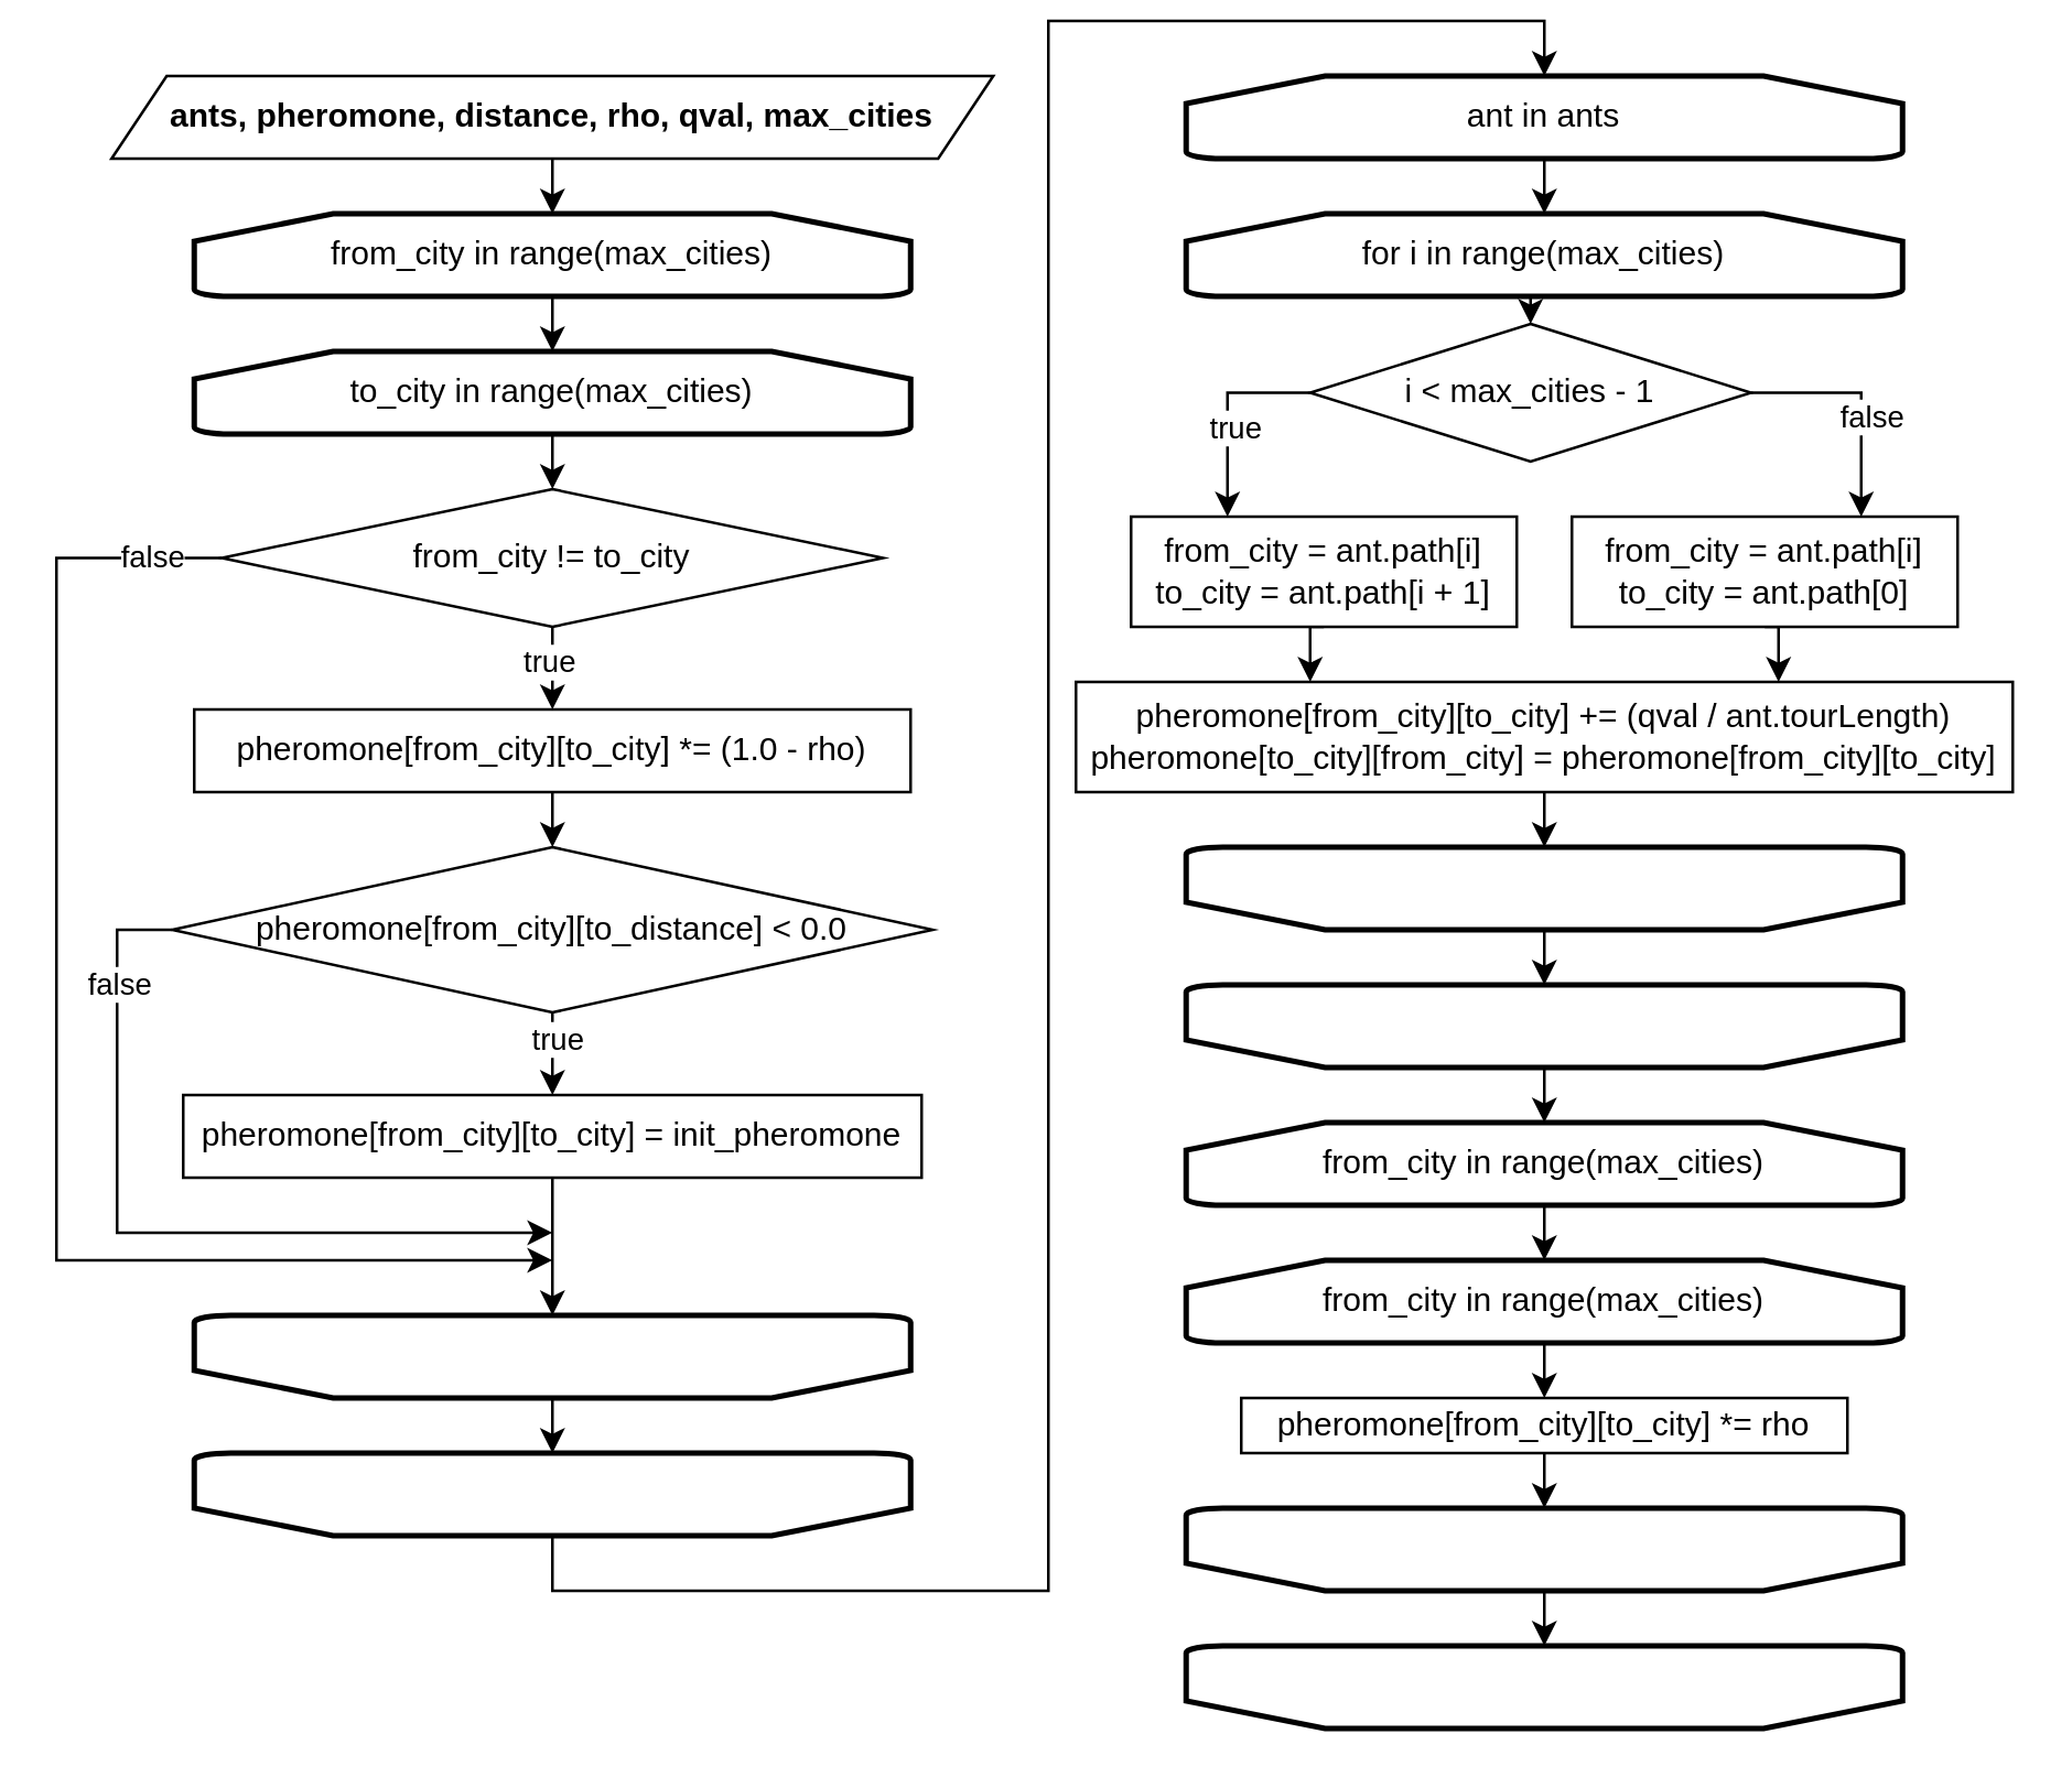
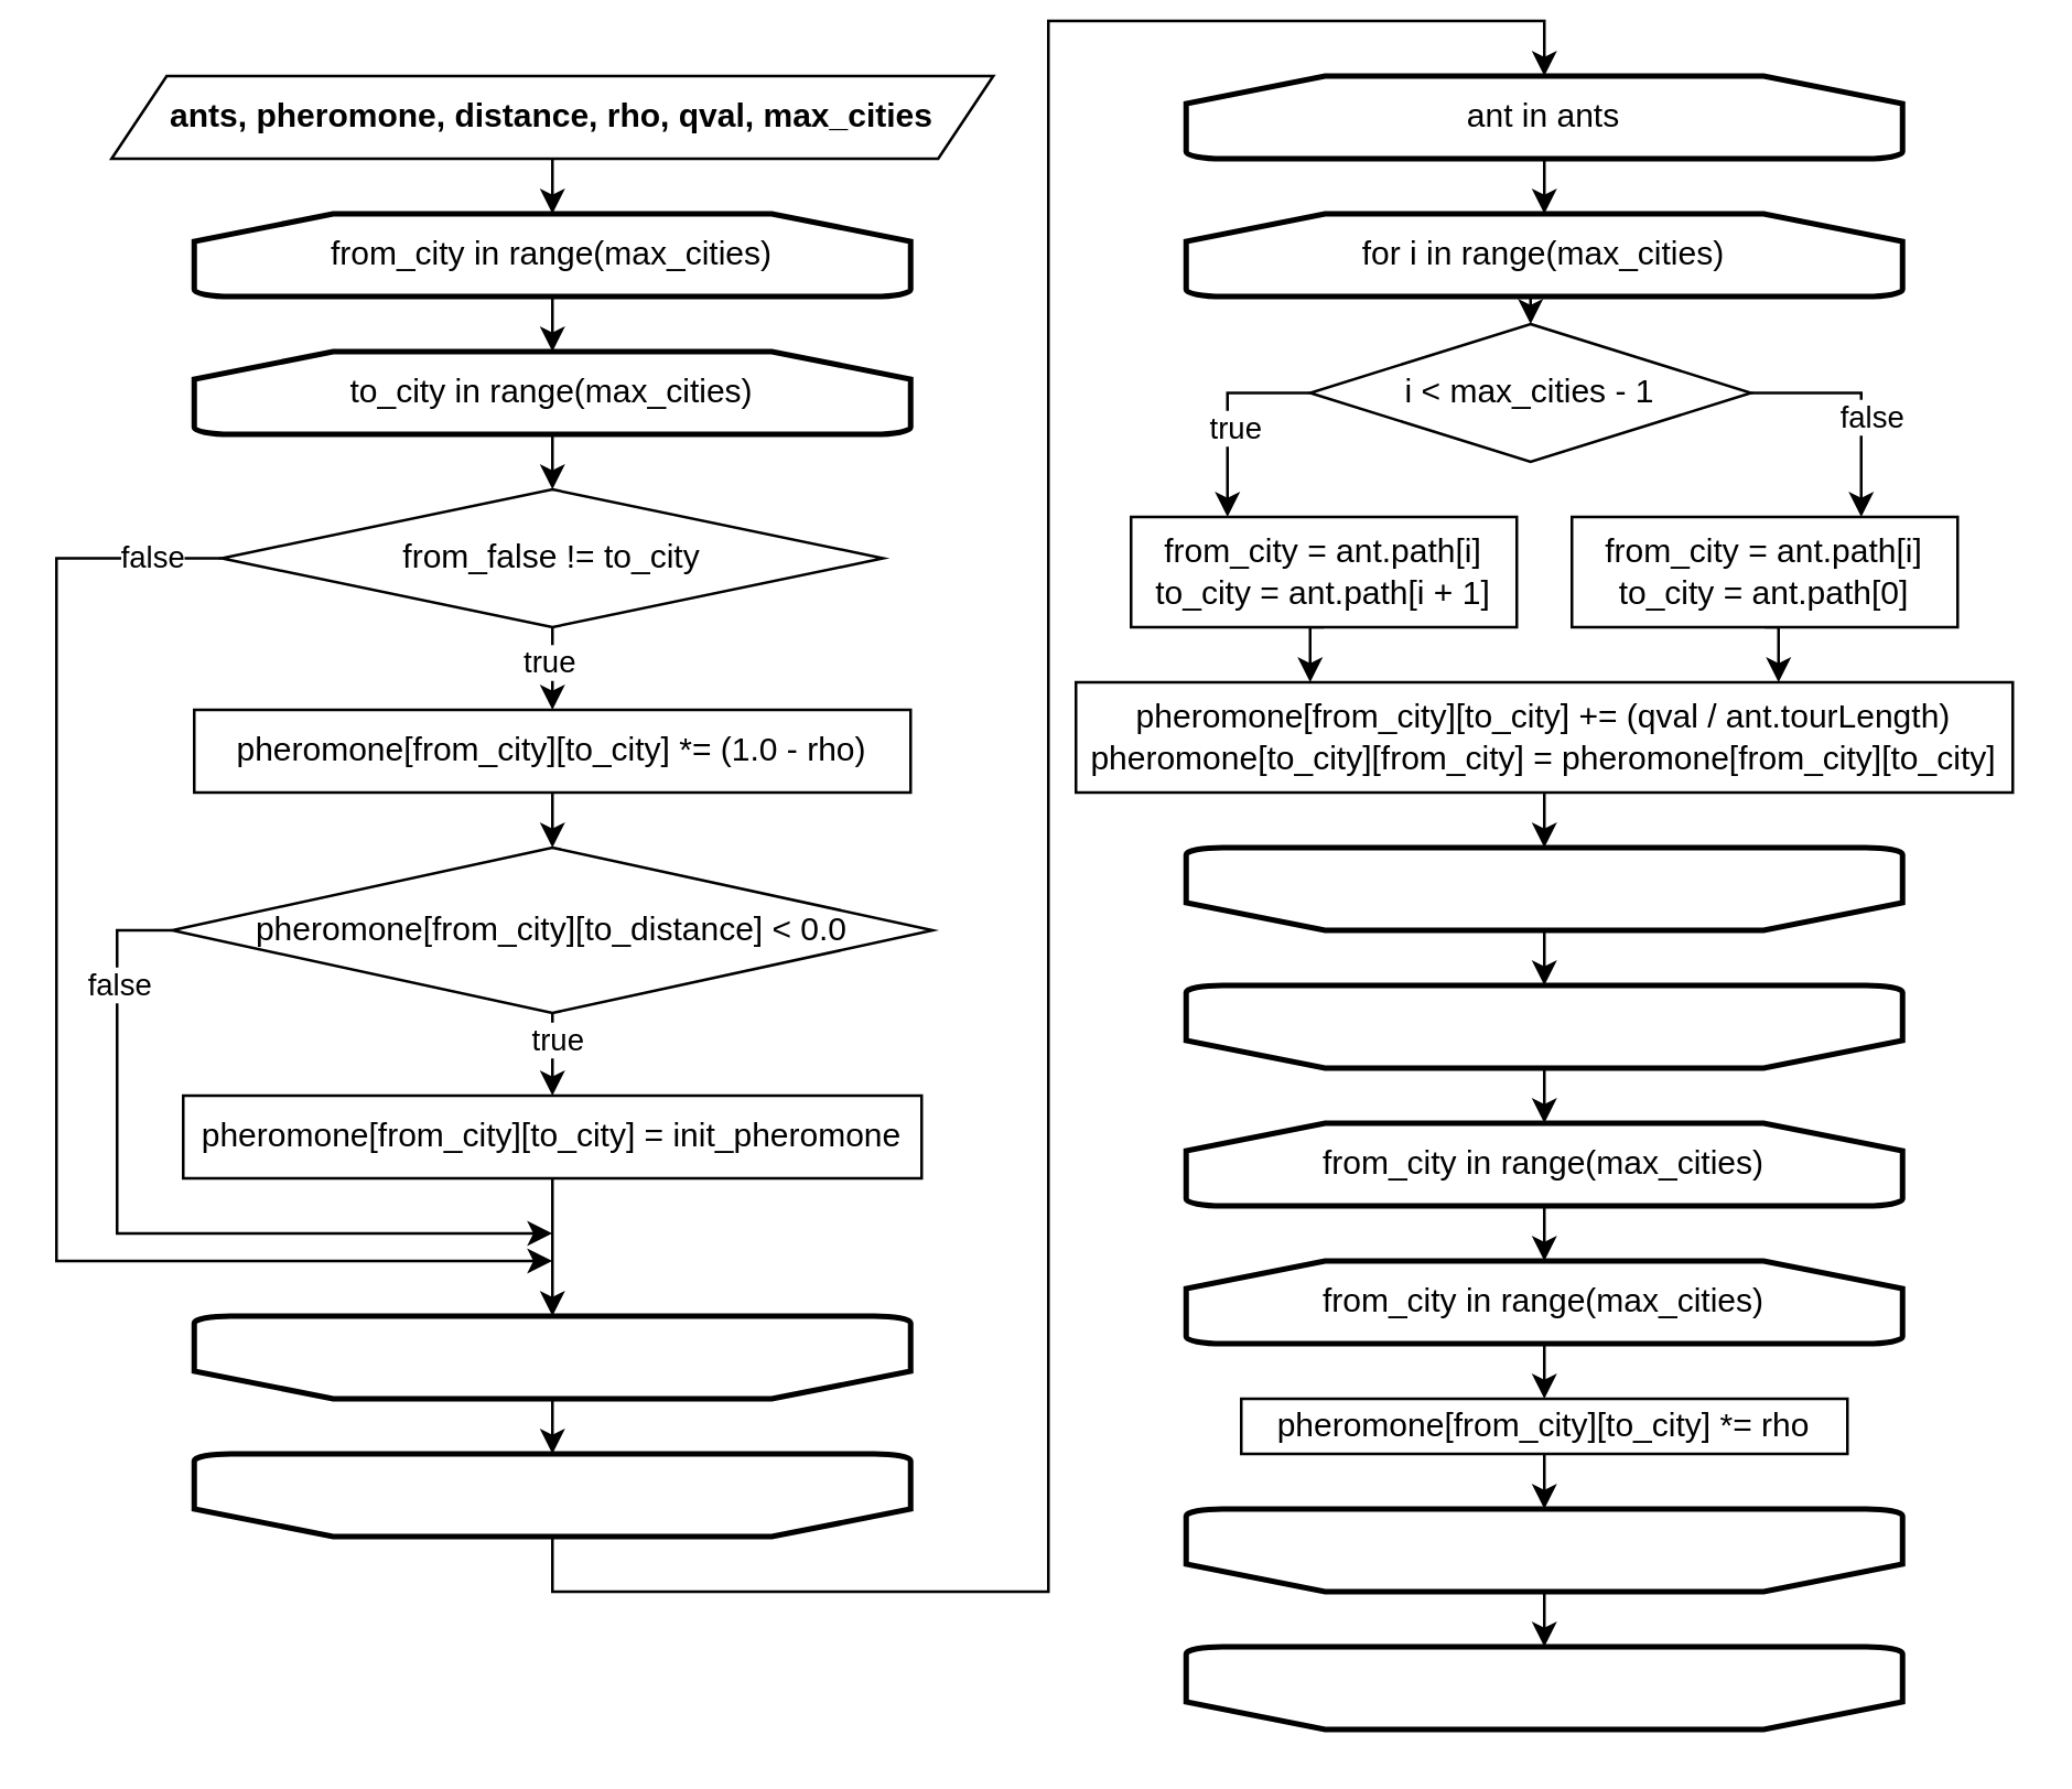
- <mxCell id="16" value="from_city != to_city" style="rhombus;whiteSpace=wrap;html=1;" vertex="1" parent="1"><mxGeometry x="80" y="170" width="240" height="50" as="geometry" /></mxCell>
+ <mxCell id="16" value="from_false != to_city" style="rhombus;whiteSpace=wrap;html=1;" vertex="1" parent="1"><mxGeometry x="80" y="170" width="240" height="50" as="geometry" /></mxCell>
